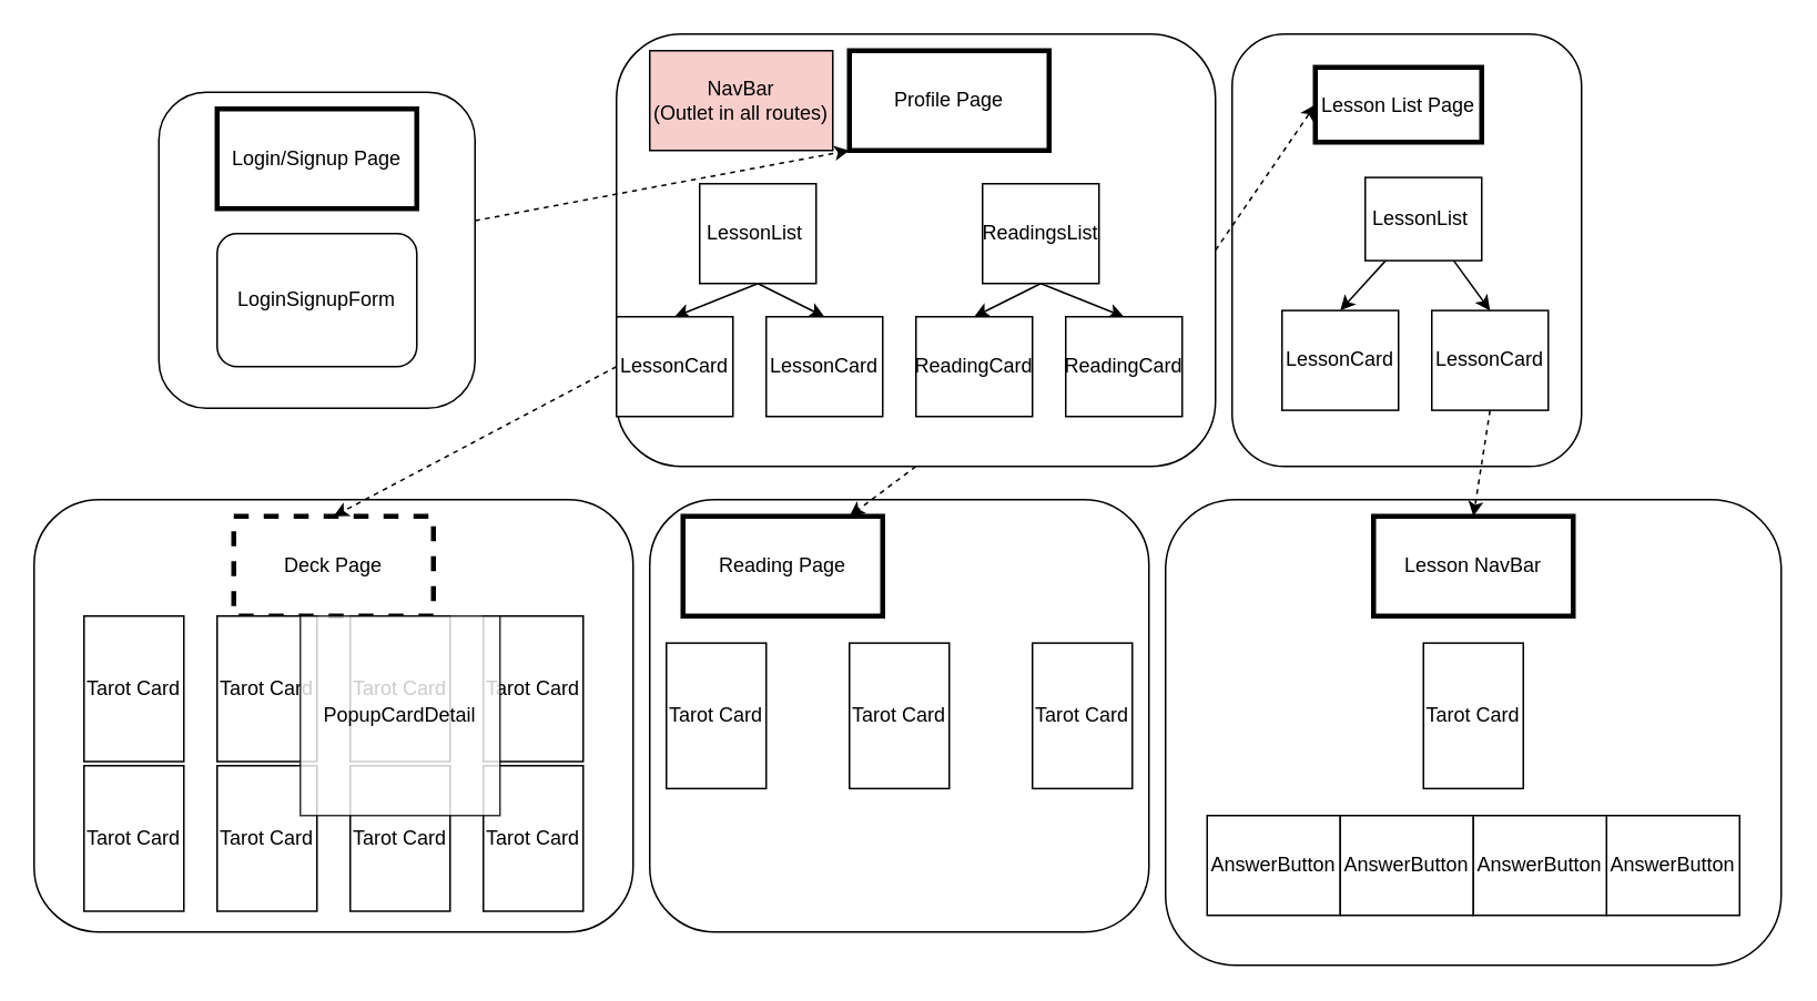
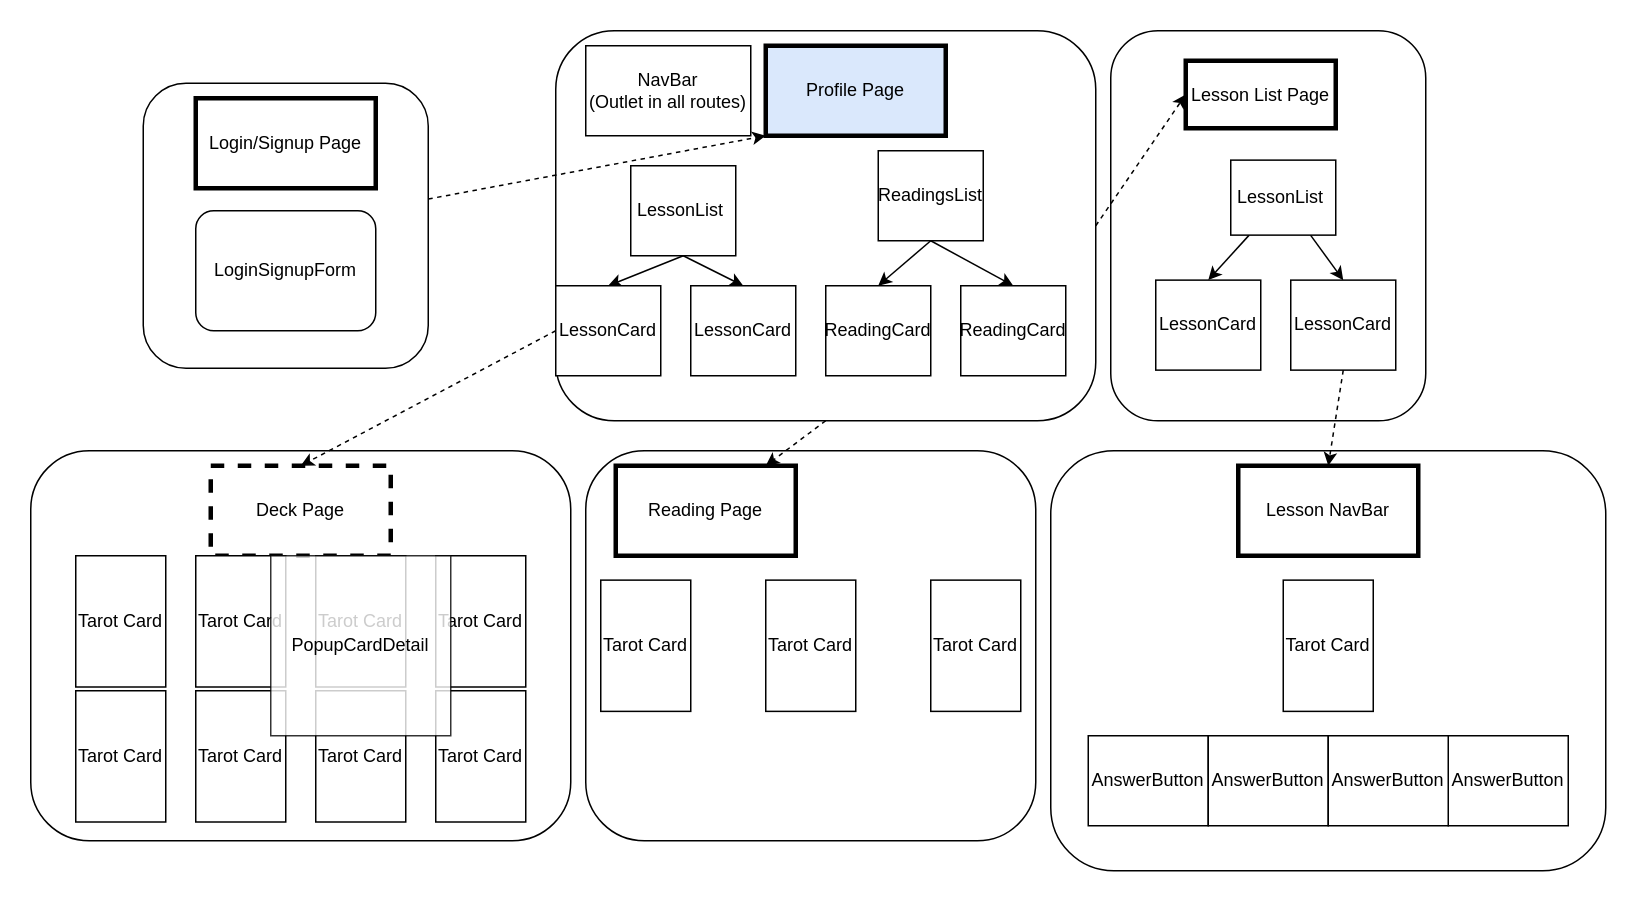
- <mxCell id="4" value="NavBar&lt;br&gt;(Outlet in all routes)" style="rounded=0;whiteSpace=wrap;html=1;shadow=0;strokeWidth=1;fillColor=#f8cecc;" vertex="1" parent="1"><mxGeometry x="390" y="30" width="110" height="60" as="geometry" /></mxCell>
+ <mxCell id="4" value="NavBar&lt;br&gt;(Outlet in all routes)" style="rounded=0;whiteSpace=wrap;html=1;shadow=0;strokeWidth=1;" vertex="1" parent="1"><mxGeometry x="390" y="30" width="110" height="60" as="geometry" /></mxCell>
- <mxCell id="3" value="Profile Page" style="rounded=0;whiteSpace=wrap;html=1;shadow=0;strokeWidth=3;" vertex="1" parent="1"><mxGeometry x="510" y="30" width="120" height="60" as="geometry" /></mxCell>
+ <mxCell id="3" value="Profile Page" style="rounded=0;whiteSpace=wrap;html=1;shadow=0;strokeWidth=3;fillColor=#dae8fc;" vertex="1" parent="1"><mxGeometry x="510" y="30" width="120" height="60" as="geometry" /></mxCell>
- <mxCell id="12" value="ReadingsList" style="rounded=0;whiteSpace=wrap;html=1;shadow=0;strokeWidth=1;" vertex="1" parent="1"><mxGeometry x="590" y="110" width="70" height="60" as="geometry" /></mxCell>
+ <mxCell id="12" value="ReadingsList" style="rounded=0;whiteSpace=wrap;html=1;shadow=0;strokeWidth=1;" vertex="1" parent="1"><mxGeometry x="585" y="100" width="70" height="60" as="geometry" /></mxCell>
